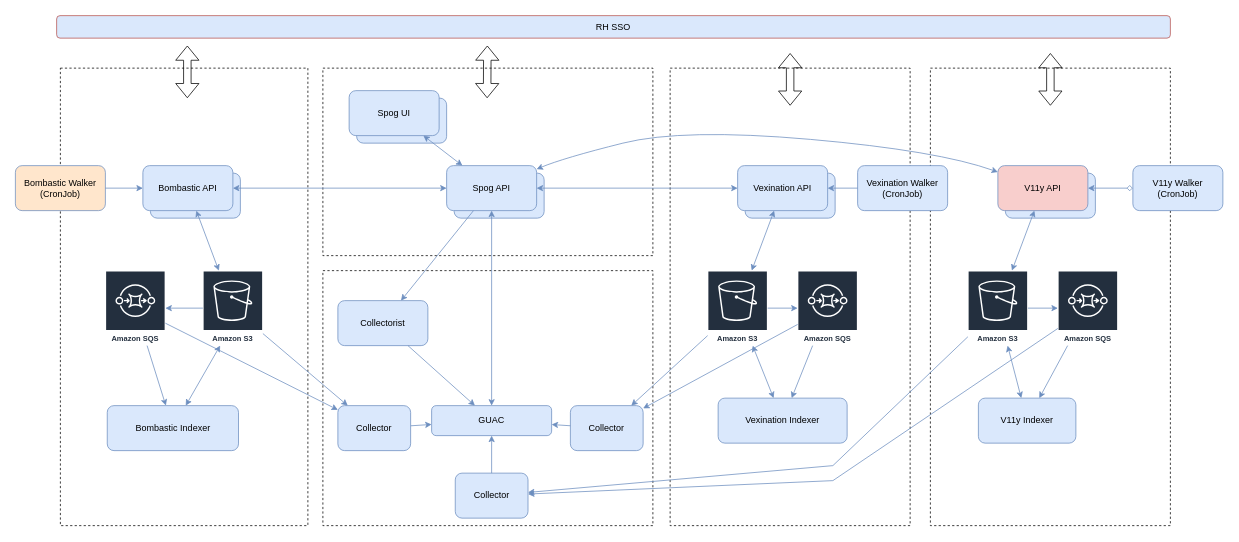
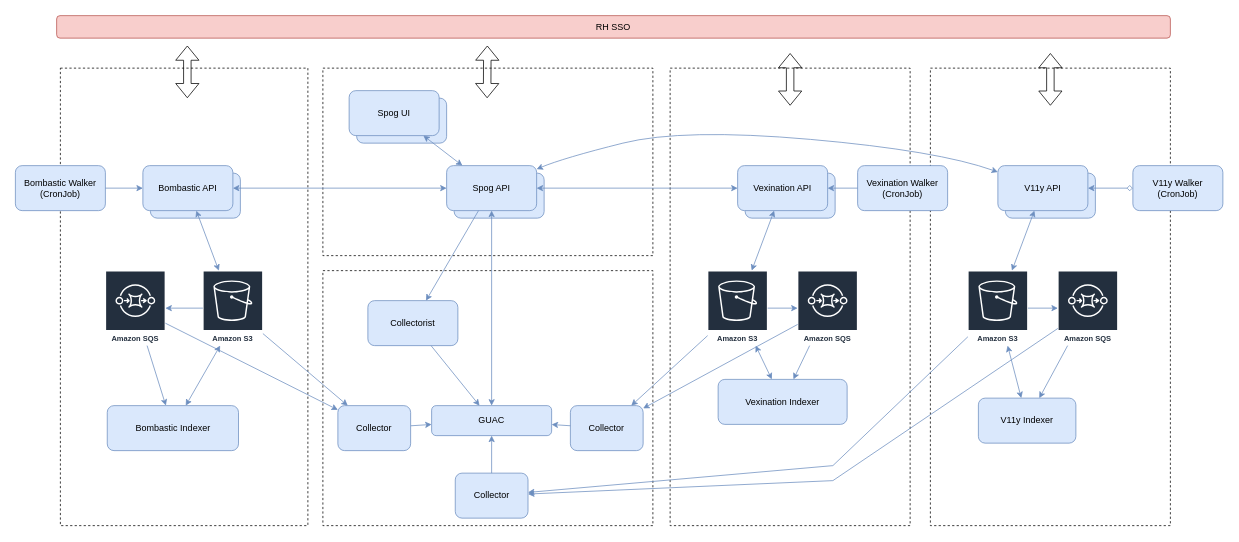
- <mxCell id="30" value="RH SSO" style="rounded=1;whiteSpace=wrap;html=1;fillColor=#dae8fc;strokeColor=#b85450;" parent="1" vertex="1"><mxGeometry x="75" y="20" width="1485" height="30" as="geometry" /></mxCell>
+ <mxCell id="30" value="RH SSO" style="rounded=1;whiteSpace=wrap;html=1;fillColor=#f8cecc;strokeColor=#b85450;" parent="1" vertex="1"><mxGeometry x="75" y="20" width="1485" height="30" as="geometry" /></mxCell>
- <mxCell id="64" value="Bombastic Walker (CronJob)" style="rounded=1;whiteSpace=wrap;html=1;perimeterSpacing=0;fillColor=#ffe6cc;strokeColor=#6c8ebf;" vertex="1" parent="1"><mxGeometry x="20" y="220" width="120" height="60" as="geometry" /></mxCell>
+ <mxCell id="64" value="Bombastic Walker (CronJob)" style="rounded=1;whiteSpace=wrap;html=1;perimeterSpacing=0;fillColor=#dae8fc;strokeColor=#6c8ebf;" vertex="1" parent="1"><mxGeometry x="20" y="220" width="120" height="60" as="geometry" /></mxCell>
- <mxCell id="53" value="V11y API" style="rounded=1;whiteSpace=wrap;html=1;fillColor=#f8cecc;strokeColor=#6c8ebf;" vertex="1" parent="1"><mxGeometry x="1330" y="220" width="120" height="60" as="geometry" /></mxCell>
+ <mxCell id="53" value="V11y API" style="rounded=1;whiteSpace=wrap;html=1;fillColor=#dae8fc;strokeColor=#6c8ebf;" vertex="1" parent="1"><mxGeometry x="1330" y="220" width="120" height="60" as="geometry" /></mxCell>
- <mxCell id="33" value="Collectorist" style="rounded=1;whiteSpace=wrap;html=1;fillColor=#dae8fc;strokeColor=#6c8ebf;" parent="1" vertex="1"><mxGeometry x="450" y="400" width="120" height="60" as="geometry" /></mxCell>
+ <mxCell id="33" value="Collectorist" style="rounded=1;whiteSpace=wrap;html=1;fillColor=#dae8fc;strokeColor=#6c8ebf;" parent="1" vertex="1"><mxGeometry x="490" y="400" width="120" height="60" as="geometry" /></mxCell>
- <mxCell id="8" value="Vexination Indexer" style="rounded=1;whiteSpace=wrap;html=1;fillColor=#dae8fc;strokeColor=#6c8ebf;" parent="1" vertex="1"><mxGeometry x="957" y="530" width="172" height="60" as="geometry" /></mxCell>
+ <mxCell id="8" value="Vexination Indexer" style="rounded=1;whiteSpace=wrap;html=1;fillColor=#dae8fc;strokeColor=#6c8ebf;" parent="1" vertex="1"><mxGeometry x="957" y="505" width="172" height="60" as="geometry" /></mxCell>
